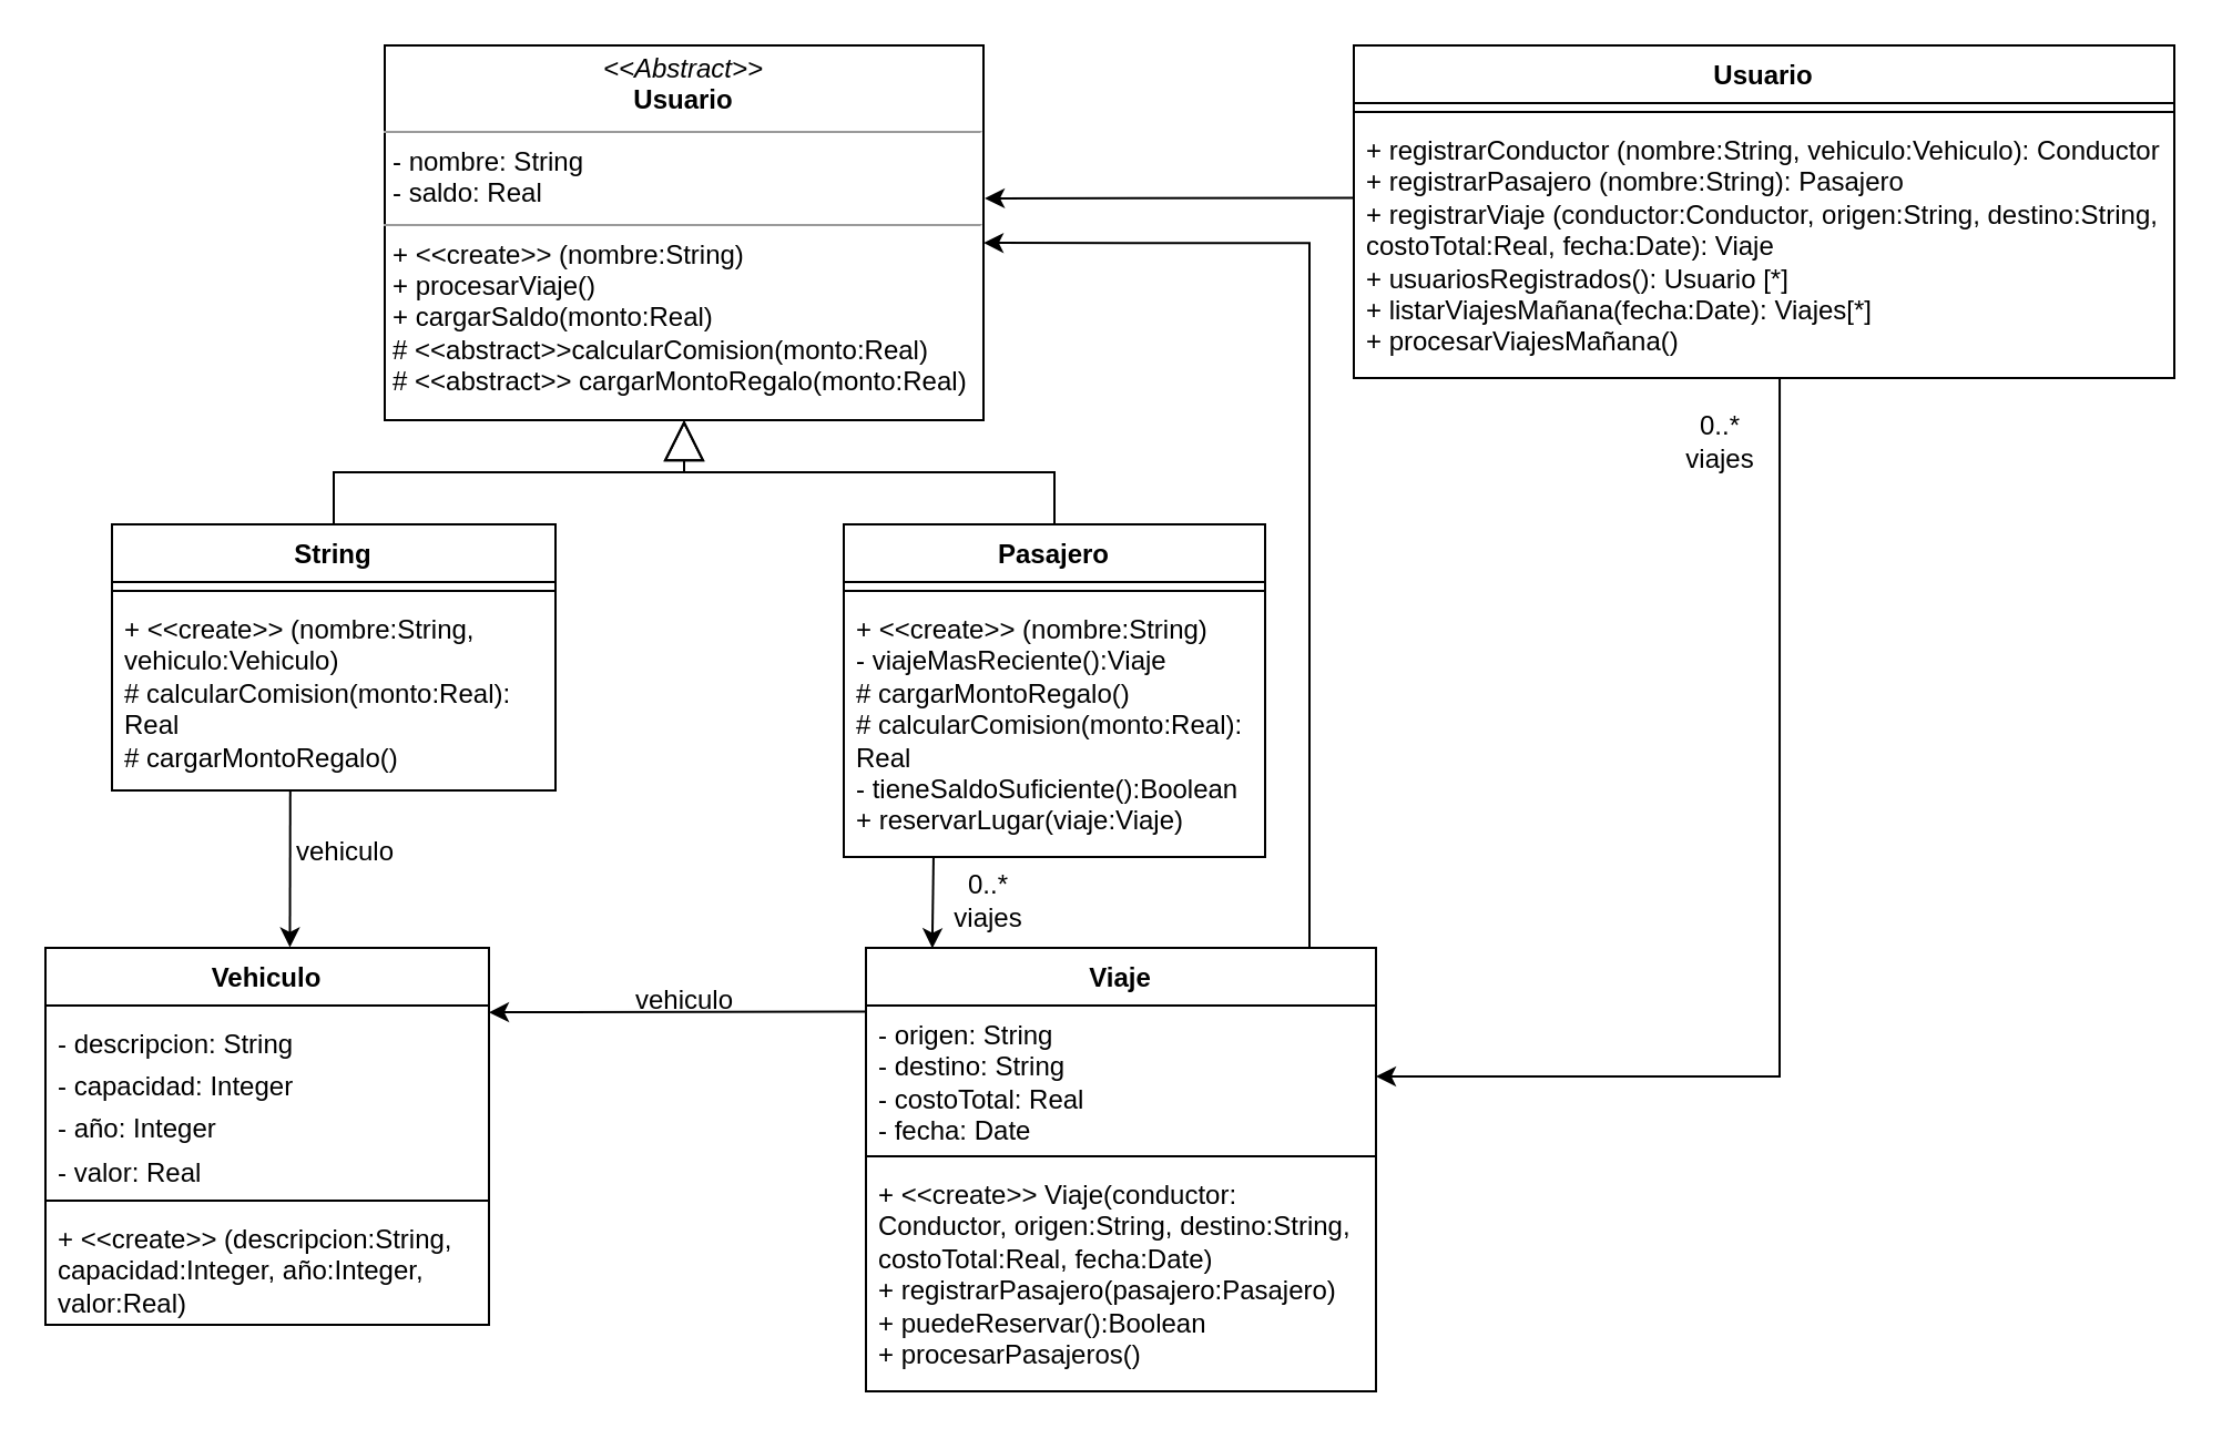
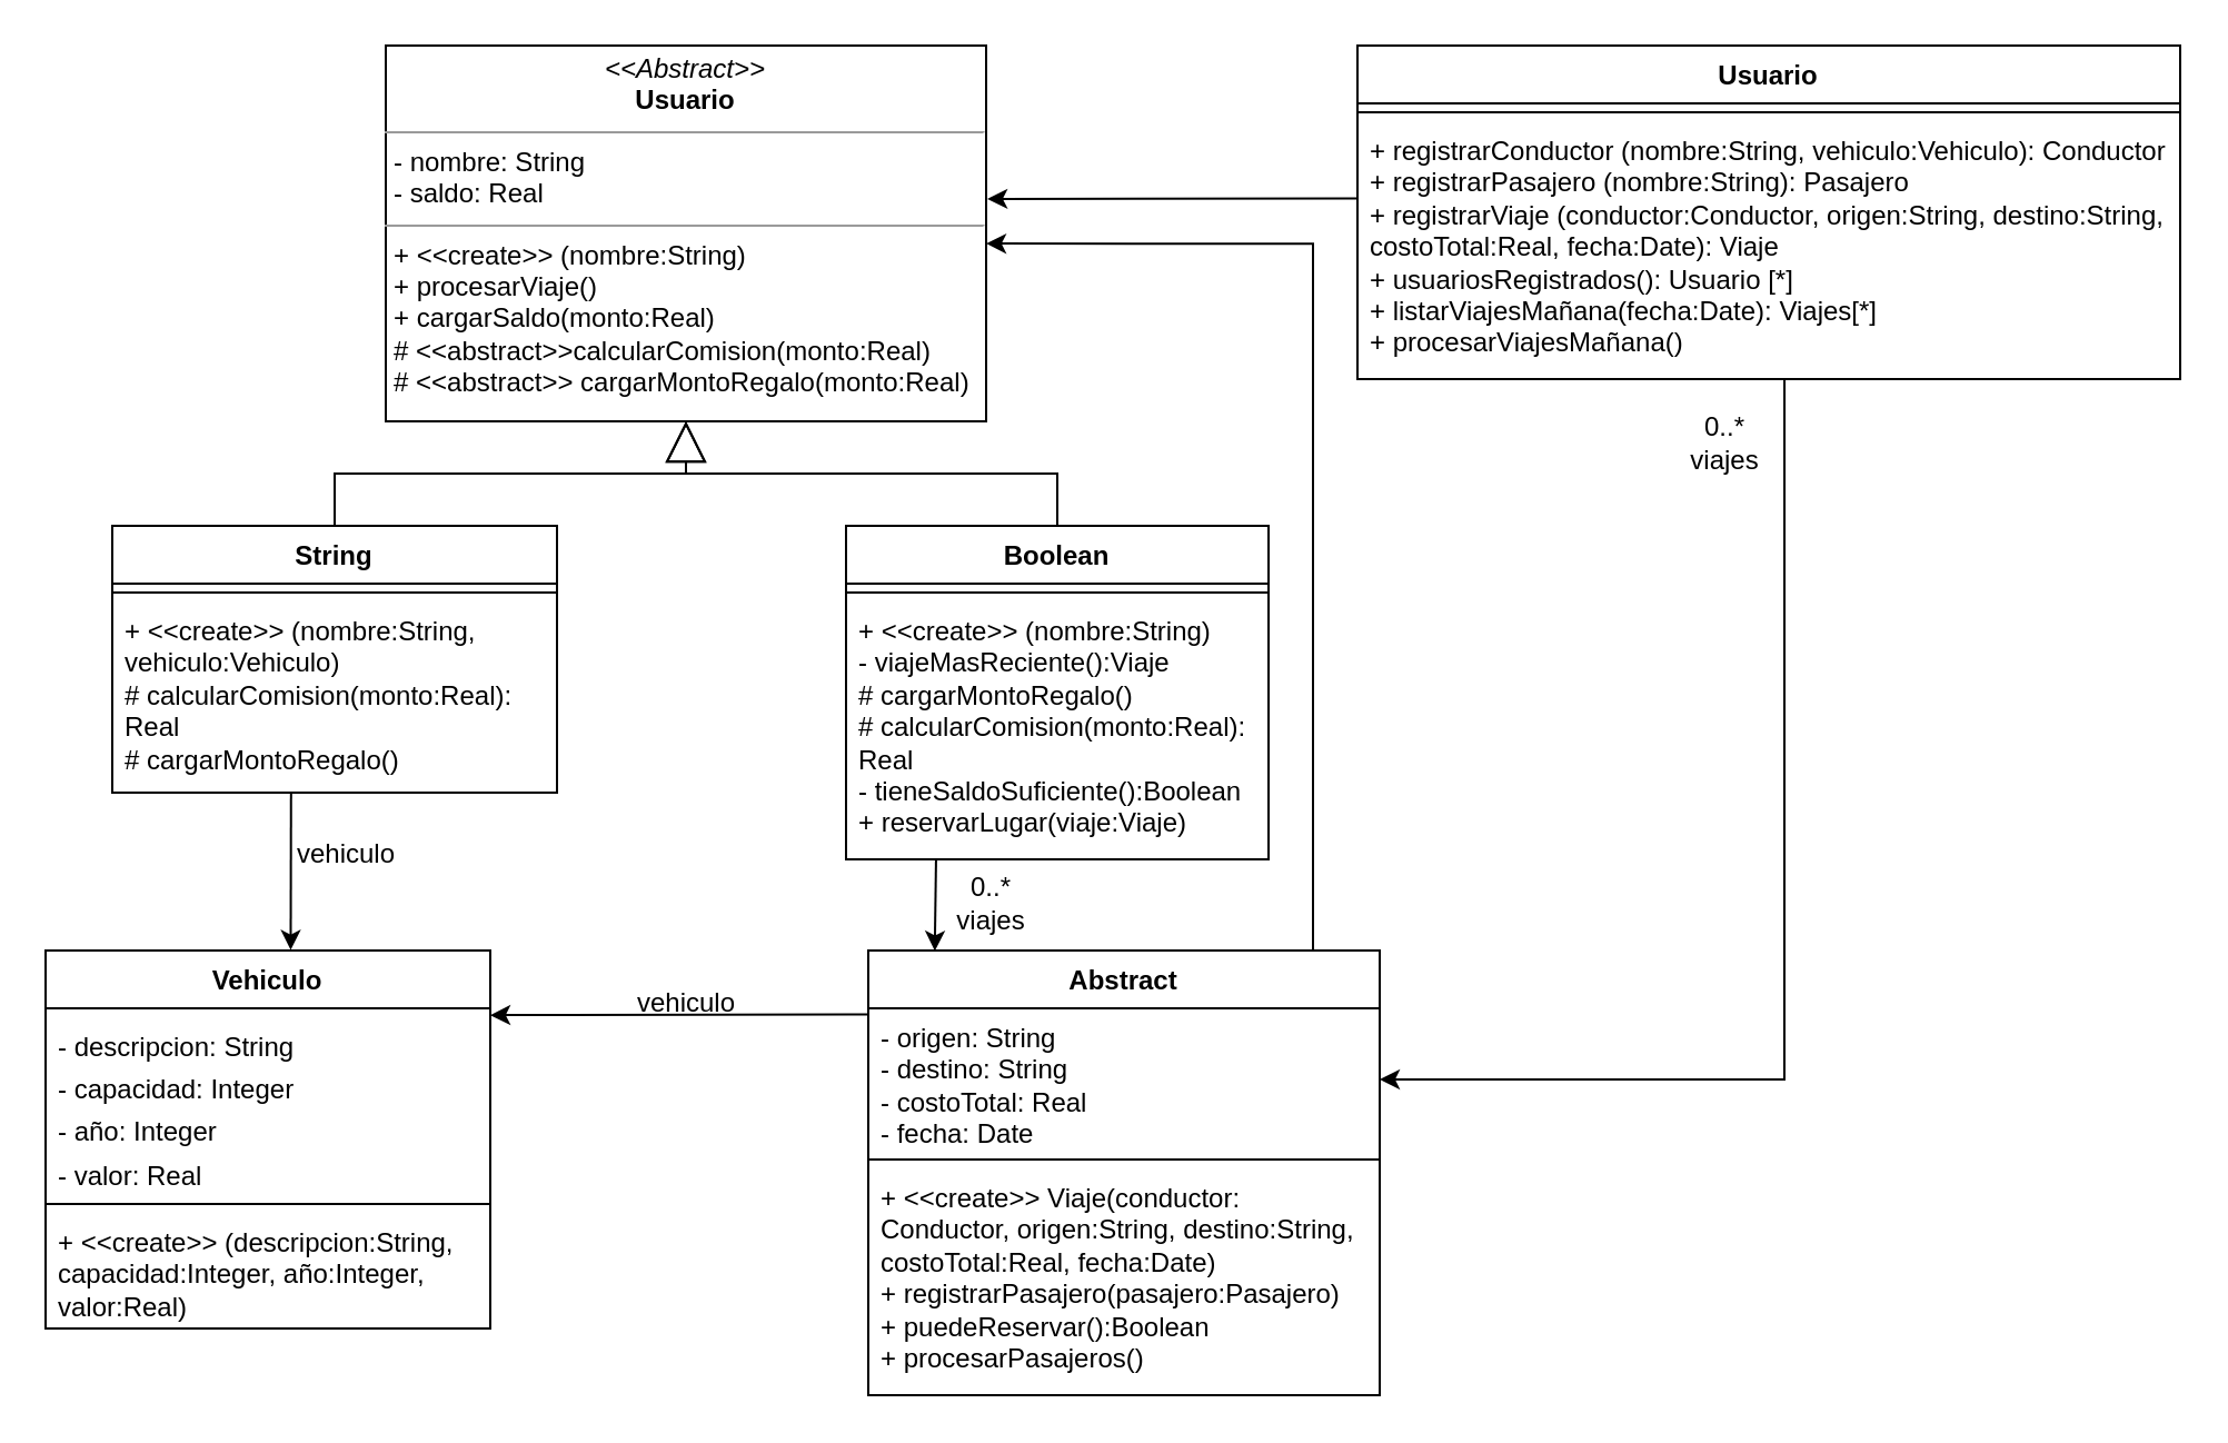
- <mxCell id="6" value="Pasajero" style="swimlane;fontStyle=1;align=center;verticalAlign=top;childLayout=stackLayout;horizontal=1;startSize=26;horizontalStack=0;resizeParent=1;resizeParentMax=0;resizeLast=0;collapsible=1;marginBottom=0;whiteSpace=wrap;html=1;" parent="1" vertex="1"><mxGeometry x="380" y="236" width="190" height="150" as="geometry" /></mxCell>
+ <mxCell id="6" value="Boolean" style="swimlane;fontStyle=1;align=center;verticalAlign=top;childLayout=stackLayout;horizontal=1;startSize=26;horizontalStack=0;resizeParent=1;resizeParentMax=0;resizeLast=0;collapsible=1;marginBottom=0;whiteSpace=wrap;html=1;" parent="1" vertex="1"><mxGeometry x="380" y="236" width="190" height="150" as="geometry" /></mxCell>
- <mxCell id="10" value="Viaje" style="swimlane;fontStyle=1;align=center;verticalAlign=top;childLayout=stackLayout;horizontal=1;startSize=26;horizontalStack=0;resizeParent=1;resizeParentMax=0;resizeLast=0;collapsible=1;marginBottom=0;whiteSpace=wrap;html=1;" parent="1" vertex="1"><mxGeometry x="390" y="427" width="230" height="200" as="geometry" /></mxCell>
+ <mxCell id="10" value="Abstract" style="swimlane;fontStyle=1;align=center;verticalAlign=top;childLayout=stackLayout;horizontal=1;startSize=26;horizontalStack=0;resizeParent=1;resizeParentMax=0;resizeLast=0;collapsible=1;marginBottom=0;whiteSpace=wrap;html=1;" parent="1" vertex="1"><mxGeometry x="390" y="427" width="230" height="200" as="geometry" /></mxCell>
